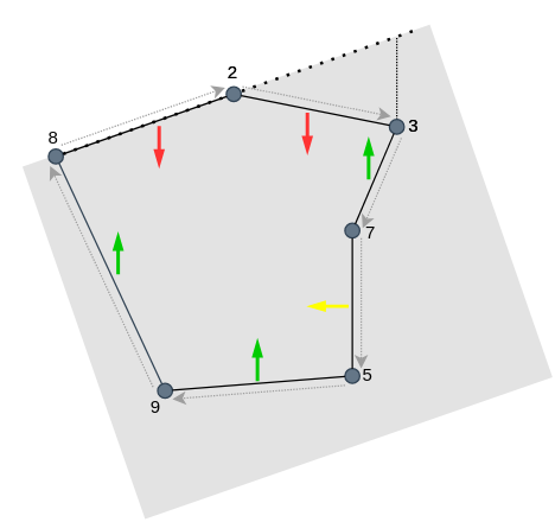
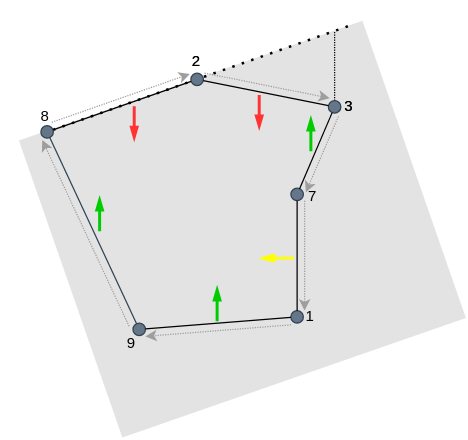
- <mxCell id="35" value="5" style="text;html=1;align=center;verticalAlign=middle;resizable=0;points=[];autosize=1;strokeColor=none;fillColor=none;fillStyle=auto;opacity=40;" vertex="1" parent="1"><mxGeometry x="232" y="238" width="30" height="30" as="geometry" /></mxCell>
+ <mxCell id="35" value="1" style="text;html=1;align=center;verticalAlign=middle;resizable=0;points=[];autosize=1;strokeColor=none;fillColor=none;fillStyle=auto;opacity=40;" vertex="1" parent="1"><mxGeometry x="232" y="238" width="30" height="30" as="geometry" /></mxCell>
